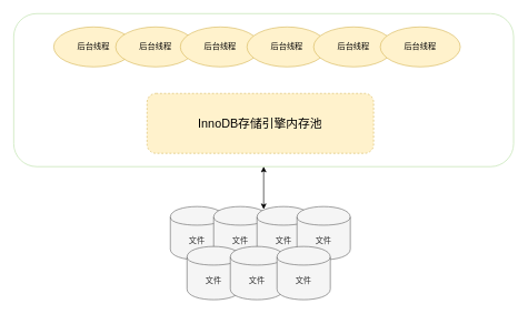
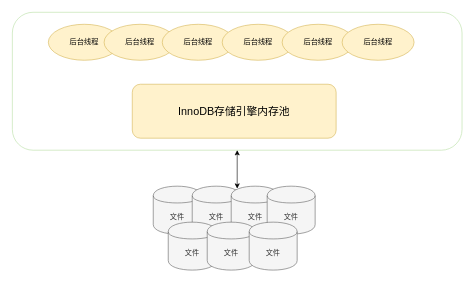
- <mxCell id="9" value="&lt;font style=&quot;font-size: 18px&quot;&gt;InnoDB存储引擎内存池&lt;/font&gt;" style="rounded=1;whiteSpace=wrap;html=1;fillColor=#fff2cc;strokeColor=#d6b656;dashed=1;" vertex="1" parent="1"><mxGeometry x="220" y="140" width="340" height="90" as="geometry" /></mxCell>
+ <mxCell id="9" value="&lt;font style=&quot;font-size: 18px&quot;&gt;InnoDB存储引擎内存池&lt;/font&gt;" style="rounded=1;whiteSpace=wrap;html=1;fillColor=#fff2cc;strokeColor=#d6b656;" vertex="1" parent="1"><mxGeometry x="220" y="140" width="340" height="90" as="geometry" /></mxCell>
